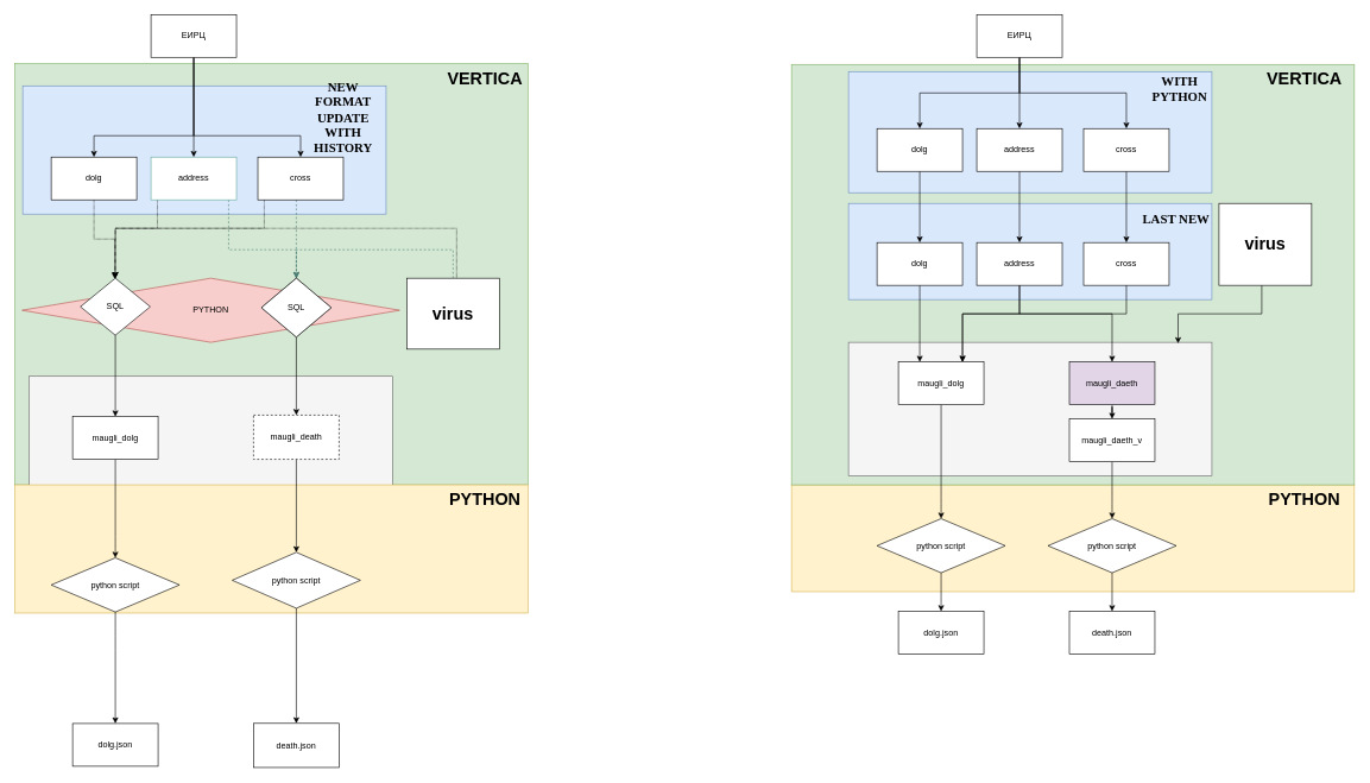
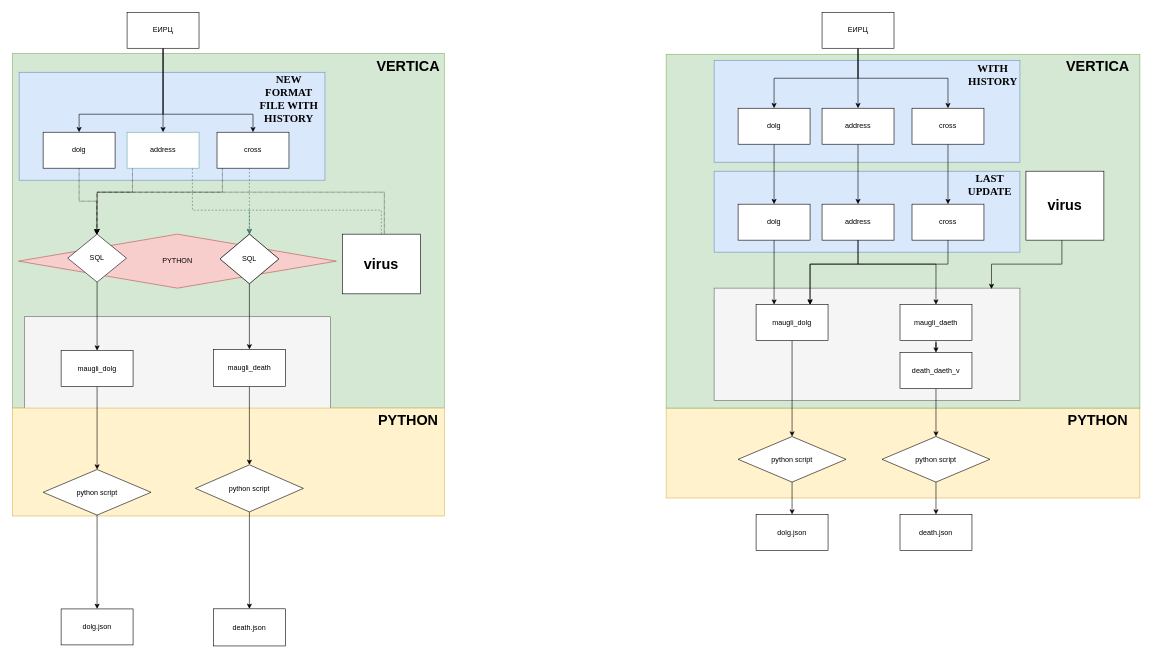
- <mxCell id="27" value="&lt;h2&gt;&lt;font face=&quot;Comic Sans MS&quot;&gt;WITH PYTHON&lt;/font&gt;&lt;/h2&gt;" style="text;html=1;strokeColor=none;fillColor=none;align=center;verticalAlign=middle;whiteSpace=wrap;" parent="1" vertex="1"><mxGeometry x="1610" y="100" width="90" height="50" as="geometry" /></mxCell>
+ <mxCell id="27" value="&lt;h2&gt;&lt;font face=&quot;Comic Sans MS&quot;&gt;WITH HISTORY&lt;/font&gt;&lt;/h2&gt;" style="text;html=1;strokeColor=none;fillColor=none;align=center;verticalAlign=middle;whiteSpace=wrap;" parent="1" vertex="1"><mxGeometry x="1610" y="100" width="90" height="50" as="geometry" /></mxCell>
- <mxCell id="61" value="&lt;h2&gt;&lt;font face=&quot;Comic Sans MS&quot;&gt;NEW FORMAT UPDATE WITH HISTORY&lt;/font&gt;&lt;/h2&gt;" style="text;html=1;strokeColor=none;fillColor=none;align=center;verticalAlign=middle;whiteSpace=wrap;" vertex="1" parent="1"><mxGeometry x="421" y="120" width="120" height="90" as="geometry" /></mxCell>
+ <mxCell id="61" value="&lt;h2&gt;&lt;font face=&quot;Comic Sans MS&quot;&gt;NEW FORMAT FILE WITH HISTORY&lt;/font&gt;&lt;/h2&gt;" style="text;html=1;strokeColor=none;fillColor=none;align=center;verticalAlign=middle;whiteSpace=wrap;" vertex="1" parent="1"><mxGeometry x="421" y="120" width="120" height="90" as="geometry" /></mxCell>
- <mxCell id="45" value="&lt;h2&gt;&lt;font face=&quot;Comic Sans MS&quot;&gt;LAST NEW&lt;/font&gt;&lt;/h2&gt;" style="text;html=1;strokeColor=none;fillColor=none;align=center;verticalAlign=middle;whiteSpace=wrap;shadow=0;" vertex="1" parent="1"><mxGeometry x="1600" y="285" width="100" height="45" as="geometry" /></mxCell>
+ <mxCell id="45" value="&lt;h2&gt;&lt;font face=&quot;Comic Sans MS&quot;&gt;LAST UPDATE&lt;/font&gt;&lt;/h2&gt;" style="text;html=1;strokeColor=none;fillColor=none;align=center;verticalAlign=middle;whiteSpace=wrap;shadow=0;" vertex="1" parent="1"><mxGeometry x="1600" y="285" width="100" height="45" as="geometry" /></mxCell>
- <mxCell id="31" value="maugli_daeth" style="whiteSpace=wrap;html=1;fillColor=#e1d5e7;" parent="1" vertex="1"><mxGeometry x="1500" y="507.5" width="120" height="60" as="geometry" /></mxCell>
+ <mxCell id="31" value="maugli_daeth" style="whiteSpace=wrap;html=1;" parent="1" vertex="1"><mxGeometry x="1500" y="507.5" width="120" height="60" as="geometry" /></mxCell>
- <mxCell id="74" value="maugli_death" style="whiteSpace=wrap;html=1;dashed=1;" vertex="1" parent="1"><mxGeometry x="355" y="582.22" width="120" height="61.953" as="geometry" /></mxCell>
+ <mxCell id="74" value="maugli_death" style="whiteSpace=wrap;html=1;" vertex="1" parent="1"><mxGeometry x="355" y="582.22" width="120" height="61.953" as="geometry" /></mxCell>
- <mxCell id="33" value="maugli_daeth_v" style="whiteSpace=wrap;html=1;" parent="1" vertex="1"><mxGeometry x="1500" y="587.5" width="120" height="60" as="geometry" /></mxCell>
+ <mxCell id="33" value="death_daeth_v" style="whiteSpace=wrap;html=1;" parent="1" vertex="1"><mxGeometry x="1500" y="587.5" width="120" height="60" as="geometry" /></mxCell>
